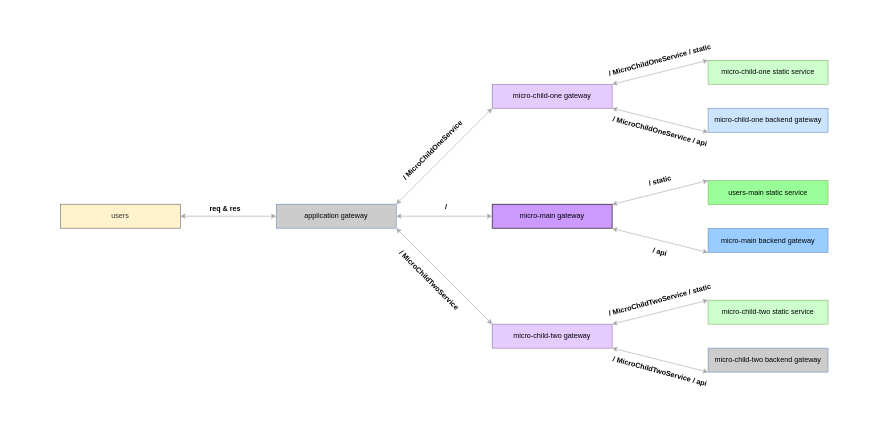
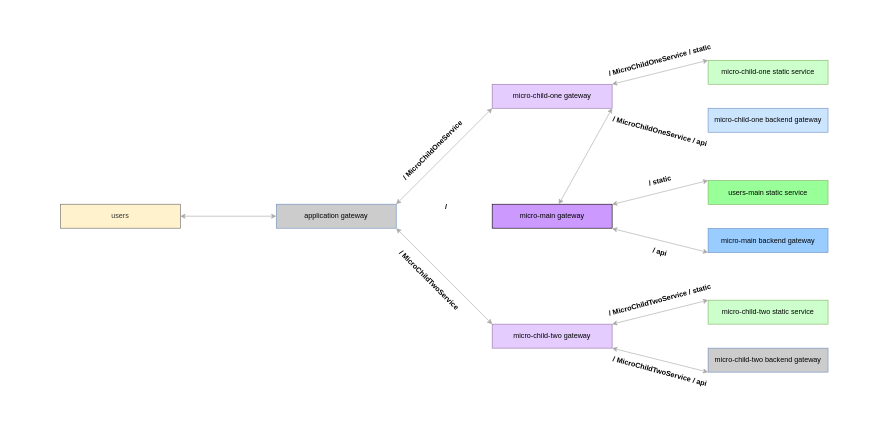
- <mxCell id="14" value="" style="endArrow=classic;startArrow=classic;html=1;exitX=1;exitY=1;exitDx=0;exitDy=0;entryX=0;entryY=1;entryDx=0;entryDy=0;strokeColor=#A6A6A6;" edge="1" parent="1" source="4" target="6"><mxGeometry width="50" height="50" relative="1" as="geometry"><mxPoint x="1030" y="240" as="sourcePoint" /><mxPoint x="1080" y="190" as="targetPoint" /></mxGeometry></mxCell>
+ <mxCell id="14" value="" style="endArrow=classic;startArrow=classic;html=1;exitX=1;exitY=1;exitDx=0;exitDy=0;strokeColor=#A6A6A6;" edge="1" parent="1" source="4" target="7"><mxGeometry width="50" height="50" relative="1" as="geometry"><mxPoint x="1030" y="240" as="sourcePoint" /><mxPoint x="1080" y="190" as="targetPoint" /></mxGeometry></mxCell>
- <mxCell id="33" value="req &amp;amp; res" style="text;html=1;strokeColor=none;fillColor=none;align=center;verticalAlign=middle;whiteSpace=wrap;rounded=0;fontStyle=1" vertex="1" parent="1"><mxGeometry x="340" y="337" width="70" height="20" as="geometry" /></mxCell>
- <mxCell id="10" value="" style="endArrow=classic;startArrow=classic;html=1;entryX=0;entryY=0.5;entryDx=0;entryDy=0;exitX=1;exitY=0.5;exitDx=0;exitDy=0;strokeColor=#A6A6A6;" edge="1" parent="1" source="3" target="7"><mxGeometry width="50" height="50" relative="1" as="geometry"><mxPoint x="700" y="400" as="sourcePoint" /><mxPoint x="750" y="350" as="targetPoint" /></mxGeometry></mxCell>
